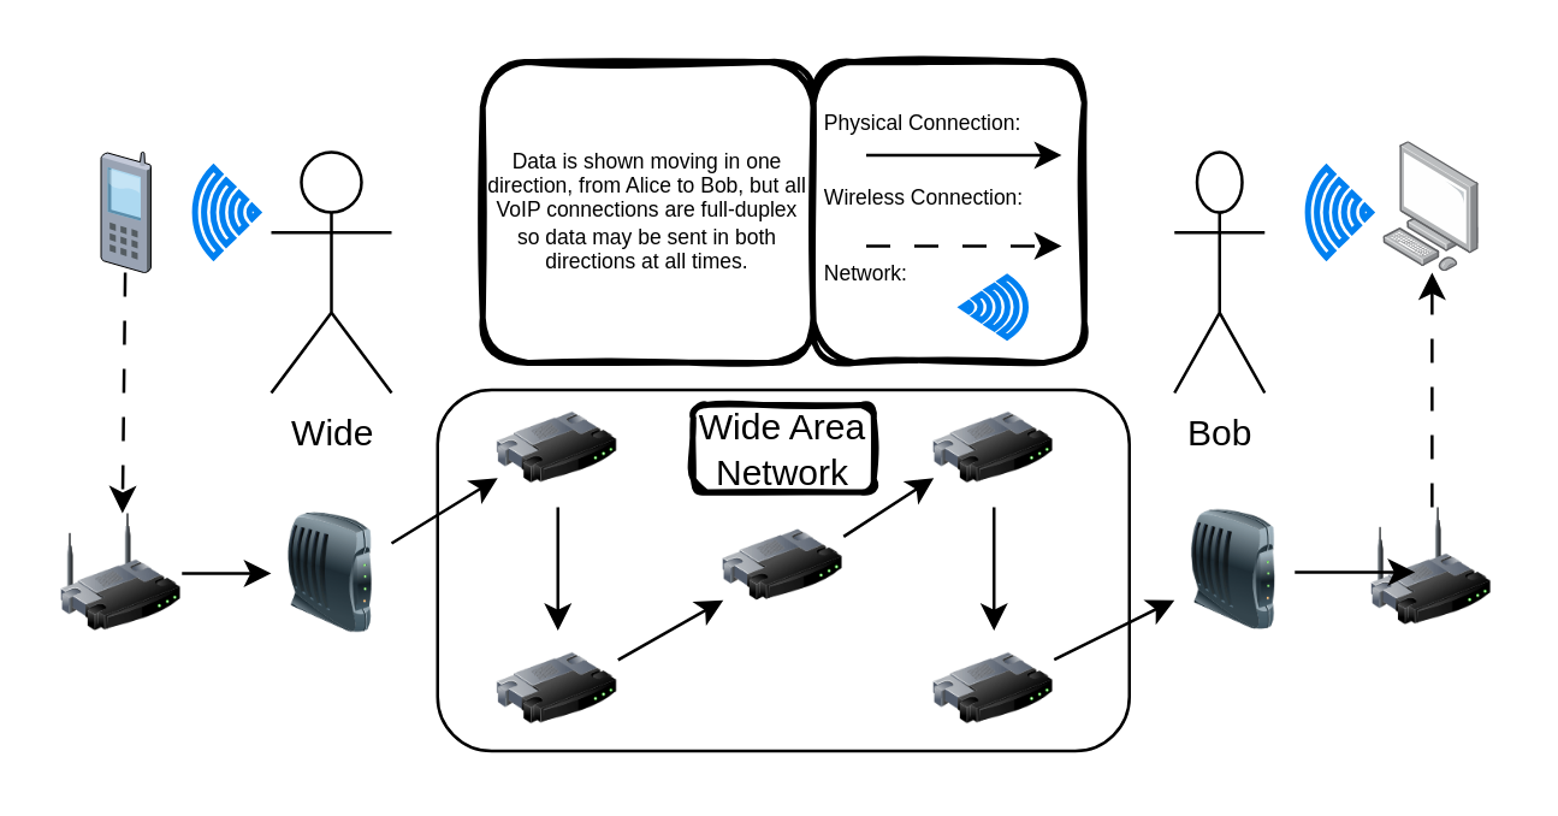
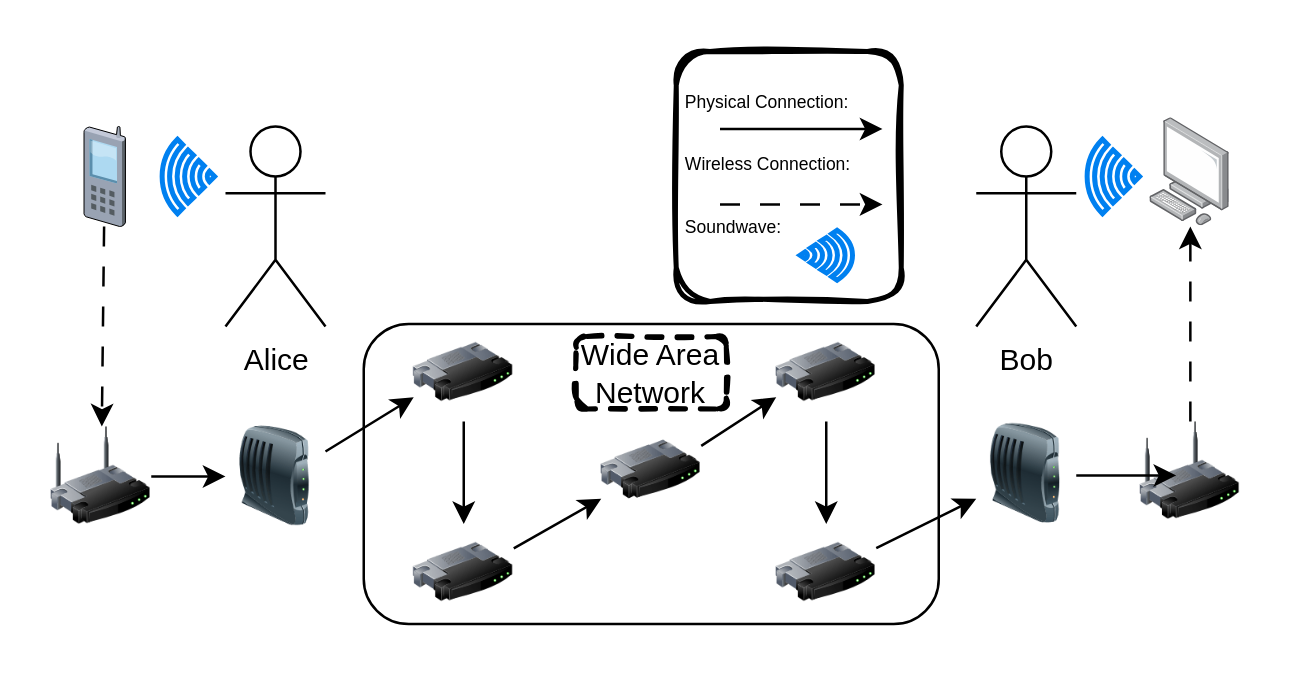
- <mxCell id="29" value="Data is shown moving in one direction, from Alice to Bob, but all VoIP connections are full-duplex so data may be sent in both directions at all times." style="rounded=1;whiteSpace=wrap;html=1;strokeWidth=2;fillWeight=4;hachureGap=8;hachureAngle=45;sketch=1;fontSize=7;" vertex="1" parent="1"><mxGeometry x="160" y="20" width="110" height="100" as="geometry" /></mxCell>
- <mxCell id="30" value="&lt;div&gt;&amp;nbsp;Physical Connection:&lt;/div&gt;&lt;div&gt;&lt;br&gt;&lt;/div&gt;&lt;div&gt;&lt;br&gt;&lt;/div&gt;&lt;div&gt;&amp;nbsp;Wireless Connection:&lt;/div&gt;&lt;div&gt;&lt;br&gt;&lt;/div&gt;&lt;div&gt;&amp;nbsp;&lt;br&gt;&lt;/div&gt;&lt;div&gt;&amp;nbsp;Network:&lt;/div&gt;&lt;div&gt;&amp;nbsp;&lt;br&gt;&lt;/div&gt;" style="rounded=1;whiteSpace=wrap;html=1;strokeWidth=2;fillWeight=4;hachureGap=8;hachureAngle=45;sketch=1;fontSize=7;align=left;" vertex="1" parent="1"><mxGeometry x="270" y="20" width="90" height="100" as="geometry" /></mxCell>
+ <mxCell id="30" value="&lt;div&gt;&amp;nbsp;Physical Connection:&lt;/div&gt;&lt;div&gt;&lt;br&gt;&lt;/div&gt;&lt;div&gt;&lt;br&gt;&lt;/div&gt;&lt;div&gt;&amp;nbsp;Wireless Connection:&lt;/div&gt;&lt;div&gt;&lt;br&gt;&lt;/div&gt;&lt;div&gt;&amp;nbsp;&lt;br&gt;&lt;/div&gt;&lt;div&gt;&amp;nbsp;Soundwave:&lt;/div&gt;&lt;div&gt;&amp;nbsp;&lt;br&gt;&lt;/div&gt;" style="rounded=1;whiteSpace=wrap;html=1;strokeWidth=2;fillWeight=4;hachureGap=8;hachureAngle=45;sketch=1;fontSize=7;align=left;" vertex="1" parent="1"><mxGeometry x="270" y="20" width="90" height="100" as="geometry" /></mxCell>
- <mxCell id="3" value="&lt;div&gt;Bob&lt;/div&gt;" style="shape=umlActor;verticalLabelPosition=bottom;verticalAlign=top;html=1;outlineConnect=0;" vertex="1" parent="1"><mxGeometry x="390" y="50" width="30" height="80" as="geometry" /></mxCell>
+ <mxCell id="3" value="&lt;div&gt;Bob&lt;/div&gt;" style="shape=umlActor;verticalLabelPosition=bottom;verticalAlign=top;html=1;outlineConnect=0;" vertex="1" parent="1"><mxGeometry x="390" y="50" width="40" height="80" as="geometry" /></mxCell>
- <mxCell id="2" value="&lt;div&gt;Wide&lt;/div&gt;" style="shape=umlActor;verticalLabelPosition=bottom;verticalAlign=top;html=1;outlineConnect=0;" vertex="1" parent="1"><mxGeometry x="89.7" y="50" width="40" height="80" as="geometry" /></mxCell>
+ <mxCell id="2" value="&lt;div&gt;Alice&lt;/div&gt;" style="shape=umlActor;verticalLabelPosition=bottom;verticalAlign=top;html=1;outlineConnect=0;" vertex="1" parent="1"><mxGeometry x="89.7" y="50" width="40" height="80" as="geometry" /></mxCell>
- <mxCell id="28" value="Wide Area Network" style="rounded=1;whiteSpace=wrap;html=1;strokeWidth=2;fillWeight=4;hachureGap=8;hachureAngle=45;sketch=1;" vertex="1" parent="1"><mxGeometry x="230" y="134" width="60" height="29" as="geometry" /></mxCell>
+ <mxCell id="28" value="Wide Area Network" style="rounded=1;whiteSpace=wrap;html=1;strokeWidth=2;fillWeight=4;hachureGap=8;hachureAngle=45;sketch=1;dashed=1;" vertex="1" parent="1"><mxGeometry x="230" y="134" width="60" height="29" as="geometry" /></mxCell>
